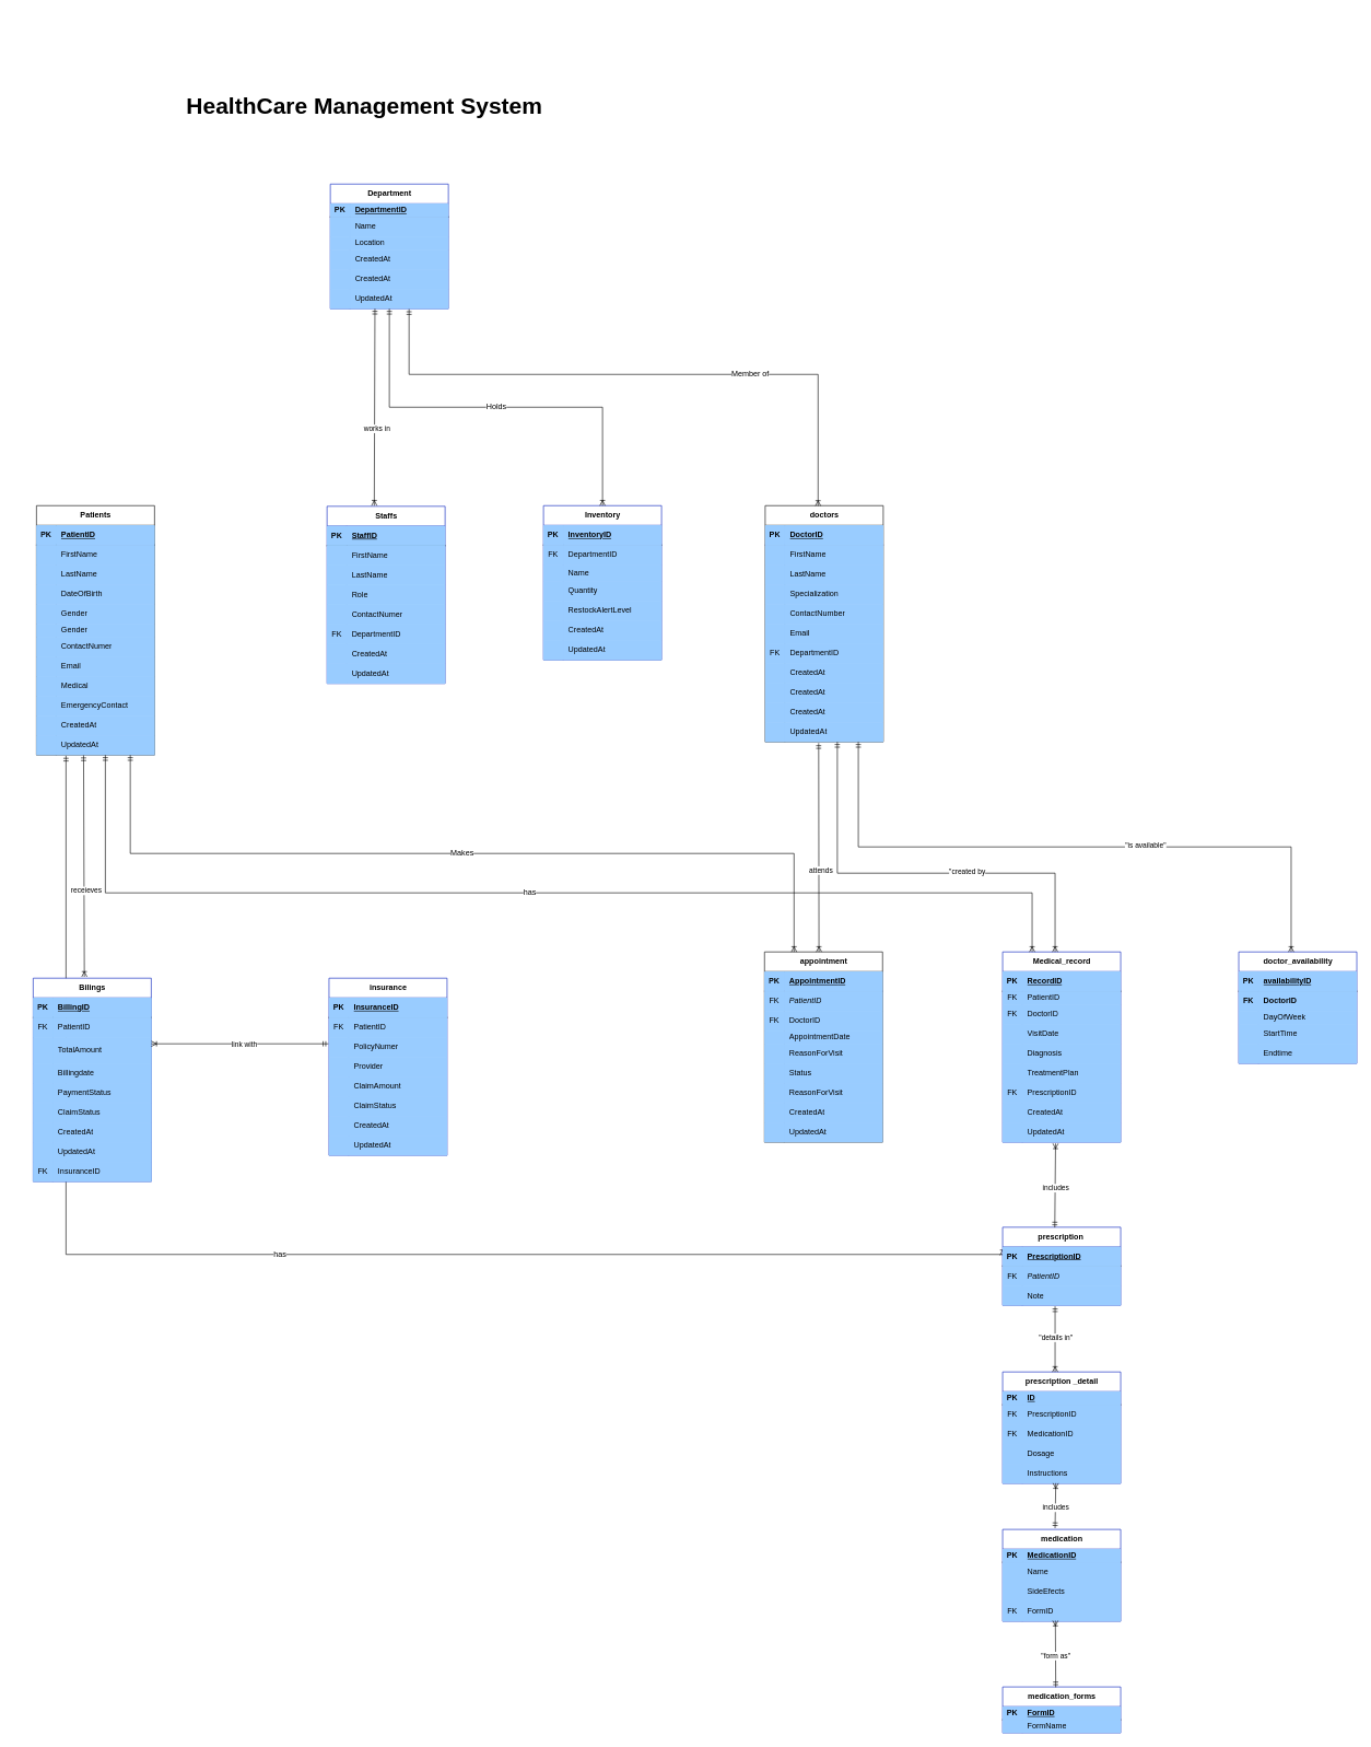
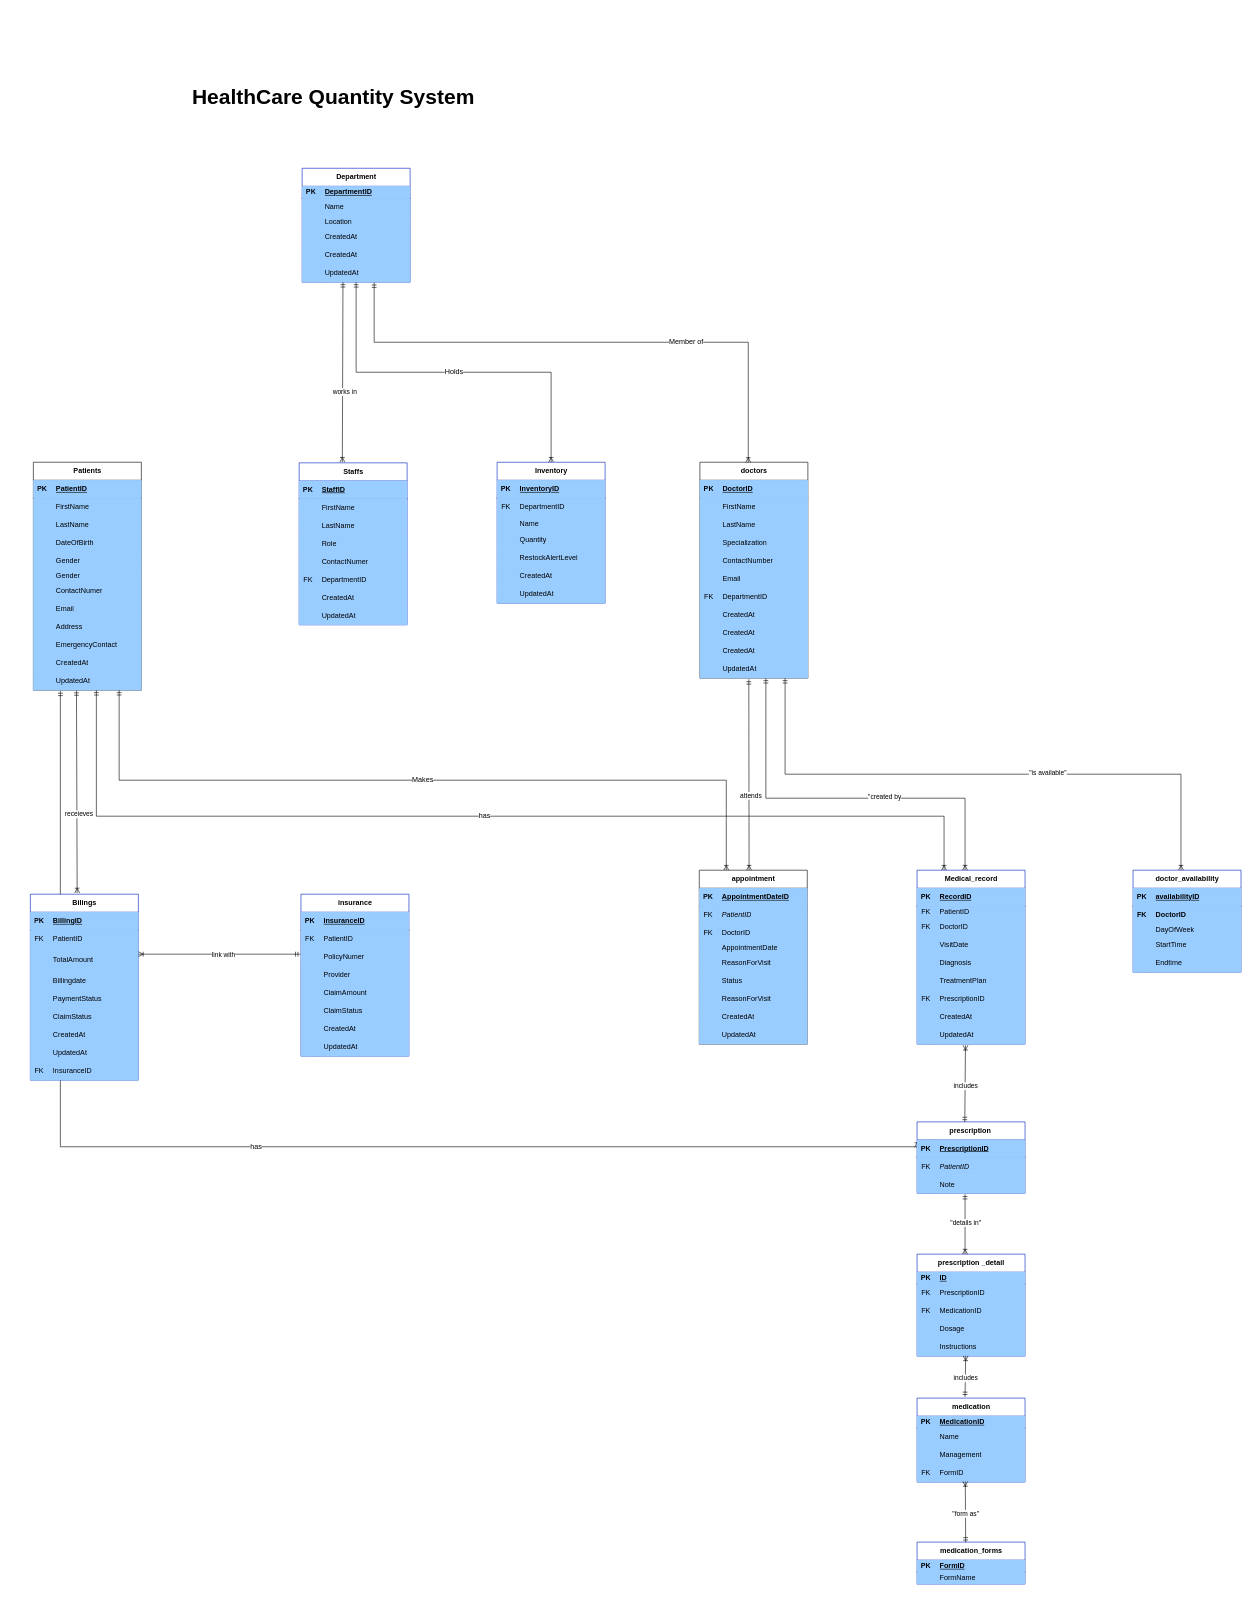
- <mxCell id="295" value="HealthCare Management System&amp;nbsp;" style="text;html=1;align=center;verticalAlign=middle;whiteSpace=wrap;rounded=0;fontSize=35;fontStyle=1;movable=1;resizable=1;rotatable=1;deletable=1;editable=1;locked=0;connectable=1;" vertex="1" parent="1"><mxGeometry x="270" y="20" width="580" height="280" as="geometry" /></mxCell>
+ <mxCell id="295" value="HealthCare Quantity System&amp;nbsp;" style="text;html=1;align=center;verticalAlign=middle;whiteSpace=wrap;rounded=0;fontSize=35;fontStyle=1;movable=1;resizable=1;rotatable=1;deletable=1;editable=1;locked=0;connectable=1;" vertex="1" parent="1"><mxGeometry x="270" y="20" width="580" height="280" as="geometry" /></mxCell>
- <mxCell id="30" value="Medical" style="shape=partialRectangle;connectable=1;fillColor=#99CCFF;top=0;left=0;bottom=0;right=0;align=left;spacingLeft=6;overflow=hidden;whiteSpace=wrap;html=1;movable=1;resizable=1;rotatable=1;deletable=1;editable=1;locked=0;" vertex="1" parent="28"><mxGeometry x="30" width="150" height="30" as="geometry"><mxRectangle width="150" height="30" as="alternateBounds" /></mxGeometry></mxCell>
+ <mxCell id="30" value="Address" style="shape=partialRectangle;connectable=1;fillColor=#99CCFF;top=0;left=0;bottom=0;right=0;align=left;spacingLeft=6;overflow=hidden;whiteSpace=wrap;html=1;movable=1;resizable=1;rotatable=1;deletable=1;editable=1;locked=0;" vertex="1" parent="28"><mxGeometry x="30" width="150" height="30" as="geometry"><mxRectangle width="150" height="30" as="alternateBounds" /></mxGeometry></mxCell>
- <mxCell id="43" value="&lt;span style=&quot;text-align: center; text-wrap-mode: nowrap;&quot;&gt;Appointment&lt;/span&gt;ID" style="shape=partialRectangle;connectable=1;fillColor=#99CCFF;top=0;left=0;bottom=0;right=0;align=left;spacingLeft=6;fontStyle=5;overflow=hidden;whiteSpace=wrap;html=1;strokeColor=#56517e;movable=1;resizable=1;rotatable=1;deletable=1;editable=1;locked=0;" vertex="1" parent="41"><mxGeometry x="30" width="150" height="30" as="geometry"><mxRectangle width="150" height="30" as="alternateBounds" /></mxGeometry></mxCell>
+ <mxCell id="43" value="&lt;span style=&quot;text-align: center; text-wrap-mode: nowrap;&quot;&gt;AppointmentDate&lt;/span&gt;ID" style="shape=partialRectangle;connectable=1;fillColor=#99CCFF;top=0;left=0;bottom=0;right=0;align=left;spacingLeft=6;fontStyle=5;overflow=hidden;whiteSpace=wrap;html=1;strokeColor=#56517e;movable=1;resizable=1;rotatable=1;deletable=1;editable=1;locked=0;" vertex="1" parent="41"><mxGeometry x="30" width="150" height="30" as="geometry"><mxRectangle width="150" height="30" as="alternateBounds" /></mxGeometry></mxCell>
- <mxCell id="131" value="SideEfects" style="shape=partialRectangle;connectable=1;fillColor=#99CCFF;top=0;left=0;bottom=0;right=0;align=left;spacingLeft=6;overflow=hidden;whiteSpace=wrap;html=1;movable=1;resizable=1;rotatable=1;deletable=1;editable=1;locked=0;" vertex="1" parent="129"><mxGeometry x="30" width="150" height="30" as="geometry"><mxRectangle width="150" height="30" as="alternateBounds" /></mxGeometry></mxCell>
+ <mxCell id="131" value="Management" style="shape=partialRectangle;connectable=1;fillColor=#99CCFF;top=0;left=0;bottom=0;right=0;align=left;spacingLeft=6;overflow=hidden;whiteSpace=wrap;html=1;movable=1;resizable=1;rotatable=1;deletable=1;editable=1;locked=0;" vertex="1" parent="129"><mxGeometry x="30" width="150" height="30" as="geometry"><mxRectangle width="150" height="30" as="alternateBounds" /></mxGeometry></mxCell>
